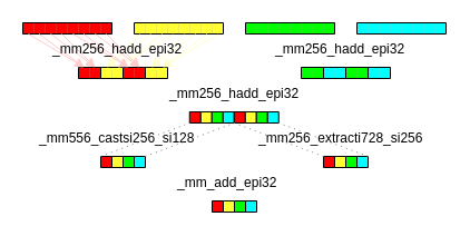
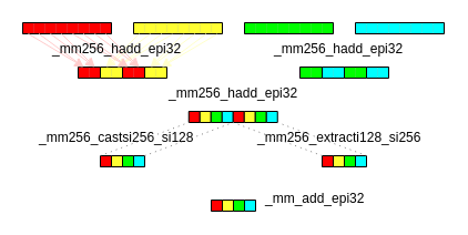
- <mxCell id="24" value="_mm556_castsi256_si128" style="text;whiteSpace=wrap;html=1;" vertex="1" parent="1"><mxGeometry x="32.5" y="110" width="155" height="30" as="geometry" /></mxCell>
+ <mxCell id="24" value="_mm256_castsi256_si128" style="text;whiteSpace=wrap;html=1;" vertex="1" parent="1"><mxGeometry x="32.5" y="110" width="155" height="30" as="geometry" /></mxCell>
- <mxCell id="25" value="_mm256_extracti728_si256" style="text;whiteSpace=wrap;html=1;" vertex="1" parent="1"><mxGeometry x="230" y="110" width="160" height="30" as="geometry" /></mxCell>
+ <mxCell id="25" value="_mm256_extracti128_si256" style="text;whiteSpace=wrap;html=1;" vertex="1" parent="1"><mxGeometry x="230" y="110" width="160" height="30" as="geometry" /></mxCell>
- <mxCell id="34" value="_mm_add_epi32" style="text;whiteSpace=wrap;html=1;" vertex="1" parent="1"><mxGeometry x="157.38" y="150" width="105.25" height="30" as="geometry" /></mxCell>
+ <mxCell id="34" value="_mm_add_epi32" style="text;whiteSpace=wrap;html=1;" vertex="1" parent="1"><mxGeometry x="237.38" y="165" width="105.25" height="30" as="geometry" /></mxCell>
